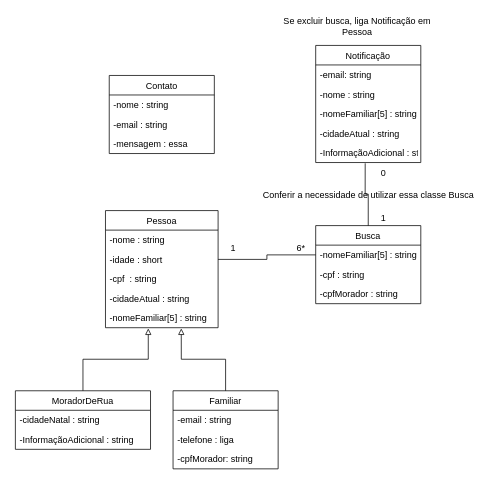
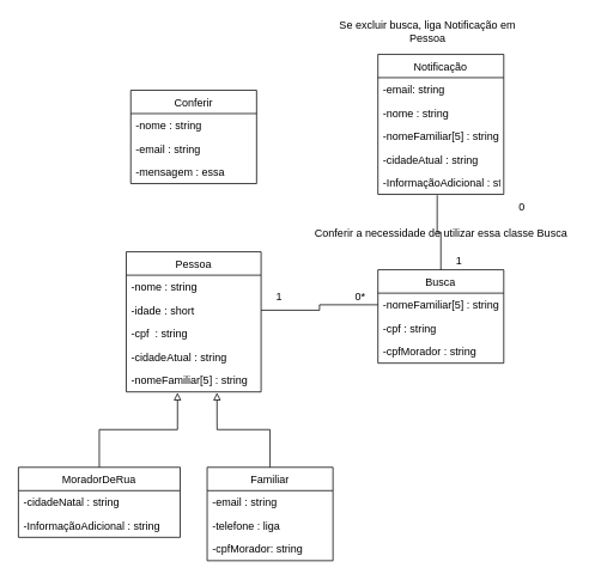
- <mxCell id="33" value="Contato" style="swimlane;fontStyle=0;childLayout=stackLayout;horizontal=1;startSize=26;fillColor=none;horizontalStack=0;resizeParent=1;resizeParentMax=0;resizeLast=0;collapsible=1;marginBottom=0;" parent="1" vertex="1"><mxGeometry x="145" y="100" width="140" height="104" as="geometry" /></mxCell>
+ <mxCell id="33" value="Conferir" style="swimlane;fontStyle=0;childLayout=stackLayout;horizontal=1;startSize=26;fillColor=none;horizontalStack=0;resizeParent=1;resizeParentMax=0;resizeLast=0;collapsible=1;marginBottom=0;" parent="1" vertex="1"><mxGeometry x="145" y="100" width="140" height="104" as="geometry" /></mxCell>
- <mxCell id="8" value="0" style="text;html=1;align=center;verticalAlign=middle;resizable=0;points=[];autosize=1;" parent="1" vertex="1"><mxGeometry x="500" y="220" width="20" height="20" as="geometry" /></mxCell>
+ <mxCell id="8" value="0" style="text;html=1;align=center;verticalAlign=middle;resizable=0;points=[];autosize=1;" parent="1" vertex="1"><mxGeometry x="570" y="220" width="20" height="20" as="geometry" /></mxCell>
- <mxCell id="7" value="6*" style="text;html=1;align=center;verticalAlign=middle;resizable=0;points=[];autosize=1;" parent="1" vertex="1"><mxGeometry x="385" y="320" width="30" height="20" as="geometry" /></mxCell>
+ <mxCell id="7" value="0*" style="text;html=1;align=center;verticalAlign=middle;resizable=0;points=[];autosize=1;" parent="1" vertex="1"><mxGeometry x="385" y="320" width="30" height="20" as="geometry" /></mxCell>
